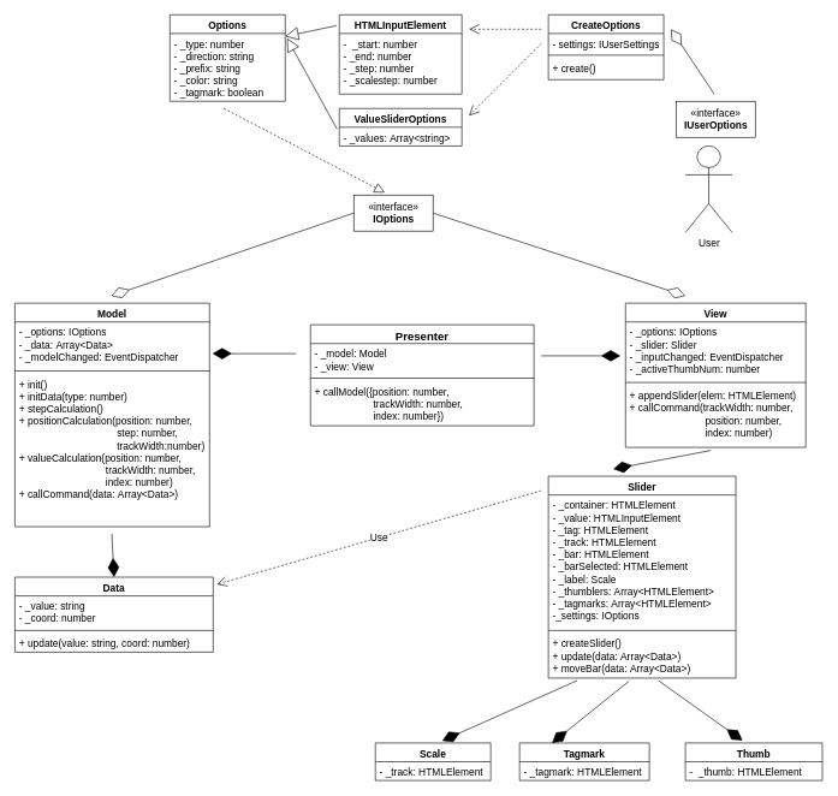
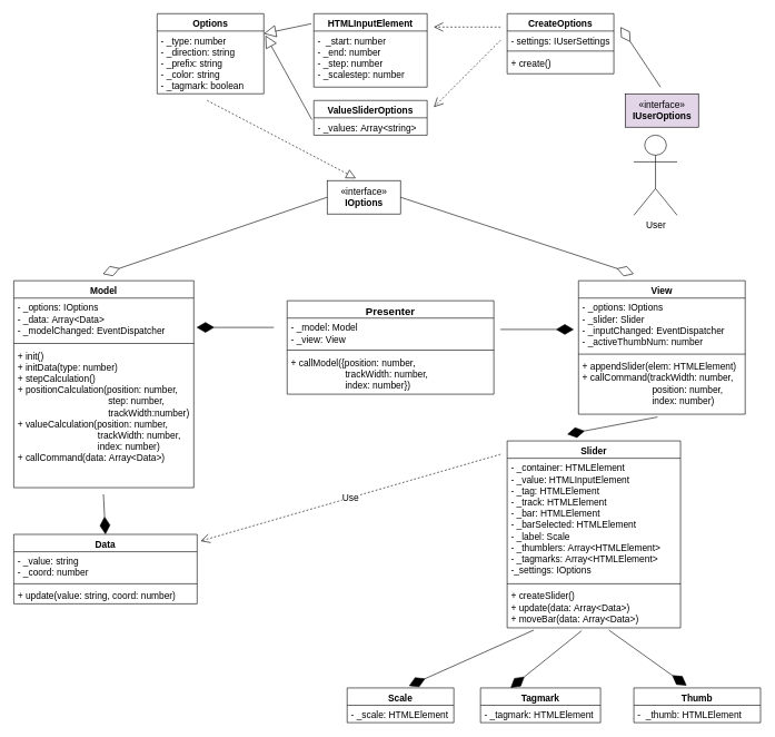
- <mxCell id="27" value="«interface»&lt;br&gt;&lt;b&gt;IUserOptions&lt;/b&gt;" style="html=1;fontSize=14;" vertex="1" parent="1"><mxGeometry x="937" y="140" width="110" height="50" as="geometry" /></mxCell>
+ <mxCell id="27" value="«interface»&lt;br&gt;&lt;b&gt;IUserOptions&lt;/b&gt;" style="html=1;fontSize=14;fillColor=#e1d5e7;" vertex="1" parent="1"><mxGeometry x="937" y="140" width="110" height="50" as="geometry" /></mxCell>
- <mxCell id="47" value="- _track: HTMLElement" style="text;strokeColor=none;fillColor=none;align=left;verticalAlign=top;spacingLeft=4;spacingRight=4;overflow=hidden;rotatable=0;points=[[0,0.5],[1,0.5]];portConstraint=eastwest;fontSize=14;" vertex="1" parent="46"><mxGeometry y="26" width="160" height="26" as="geometry" /></mxCell>
+ <mxCell id="47" value="- _scale: HTMLElement" style="text;strokeColor=none;fillColor=none;align=left;verticalAlign=top;spacingLeft=4;spacingRight=4;overflow=hidden;rotatable=0;points=[[0,0.5],[1,0.5]];portConstraint=eastwest;fontSize=14;" vertex="1" parent="46"><mxGeometry y="26" width="160" height="26" as="geometry" /></mxCell>
